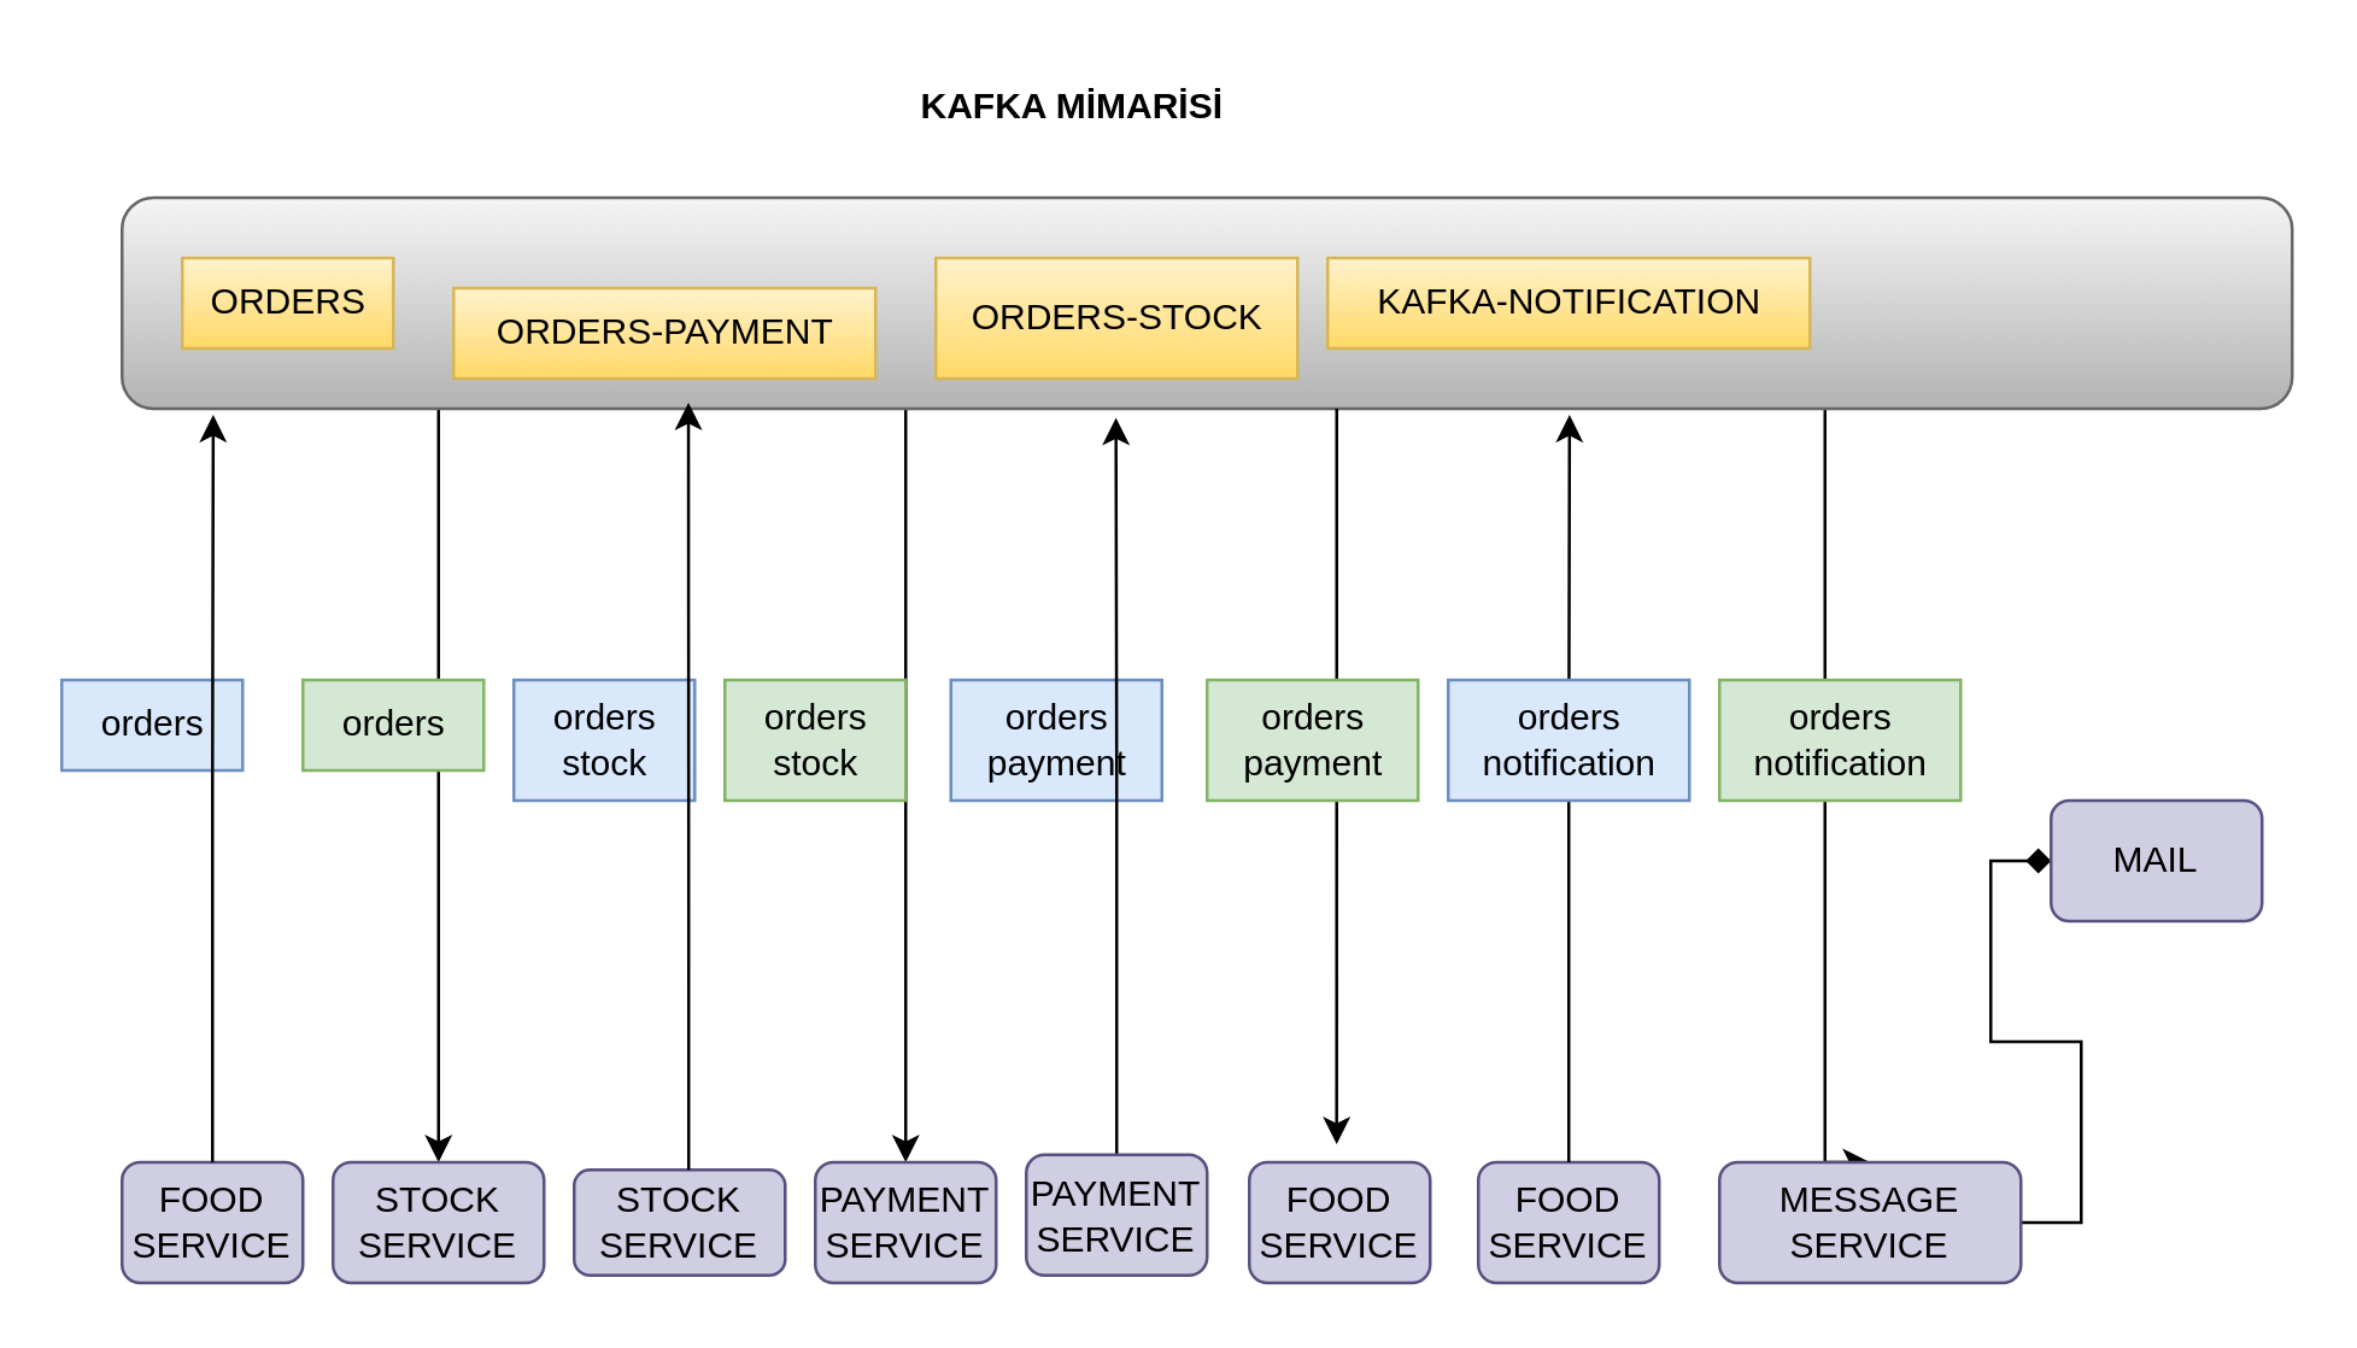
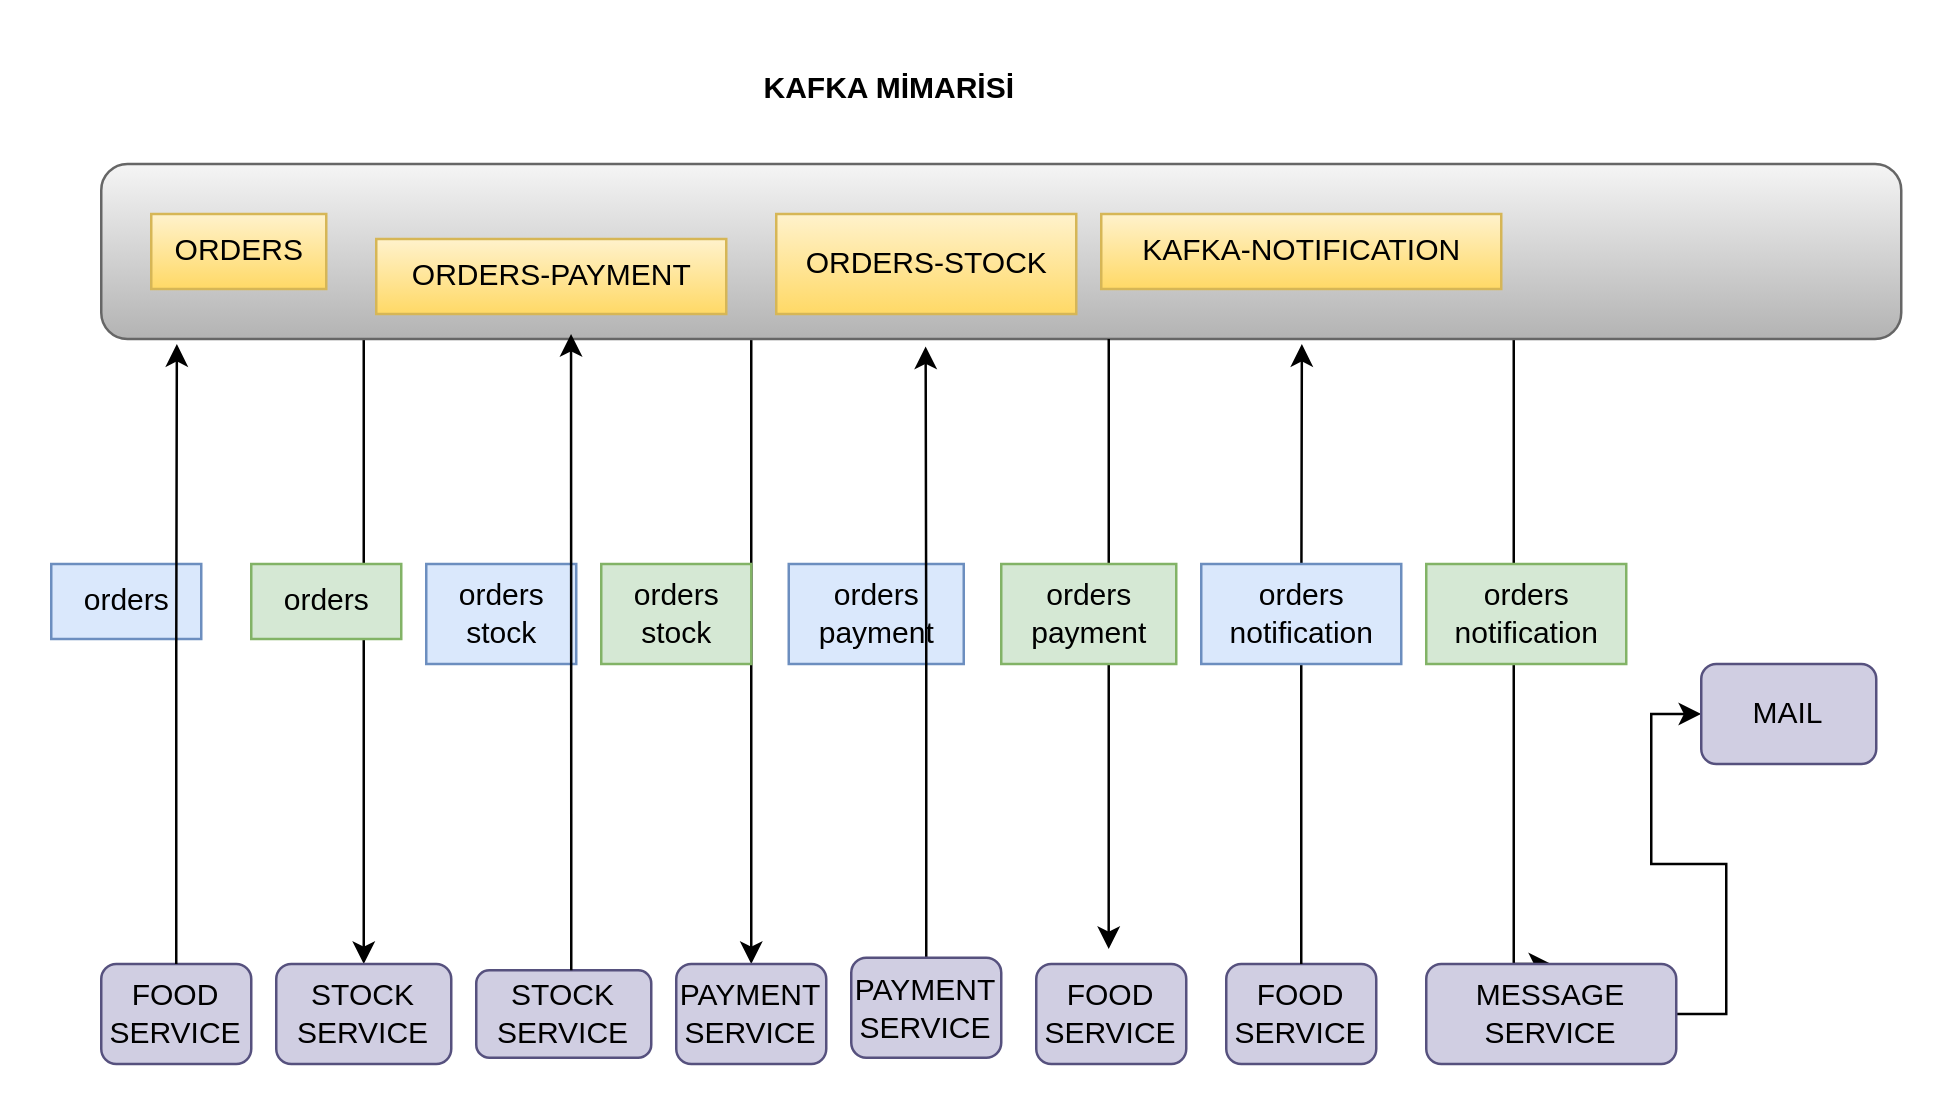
- <mxCell id="8" style="edgeStyle=orthogonalEdgeStyle;rounded=0;orthogonalLoop=1;jettySize=auto;html=1;entryX=0;entryY=0.5;entryDx=0;entryDy=0;endArrow=diamond;" edge="1" parent="1" source="9" target="29"><mxGeometry relative="1" as="geometry" /></mxCell>
+ <mxCell id="8" style="edgeStyle=orthogonalEdgeStyle;rounded=0;orthogonalLoop=1;jettySize=auto;html=1;entryX=0;entryY=0.5;entryDx=0;entryDy=0;" edge="1" parent="1" source="9" target="29"><mxGeometry relative="1" as="geometry" /></mxCell>
